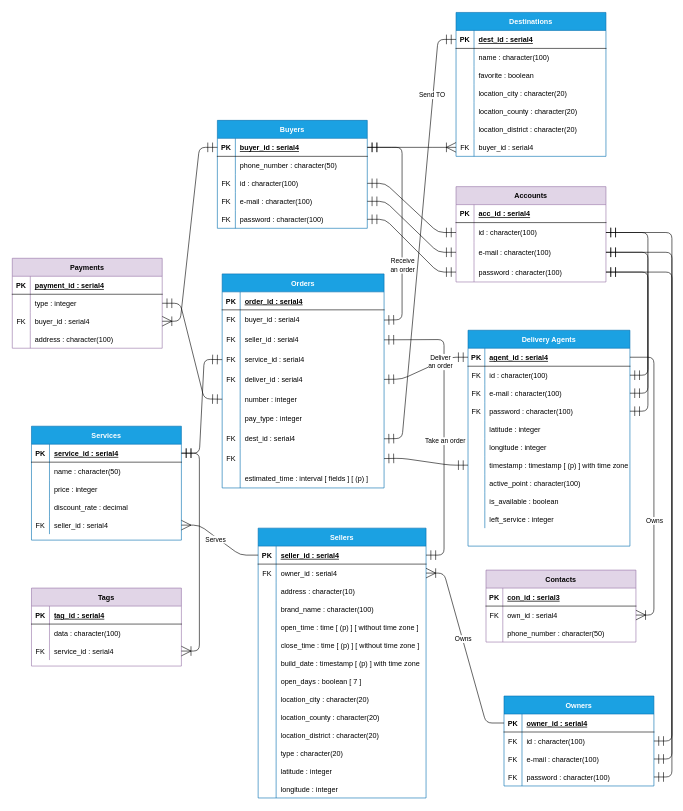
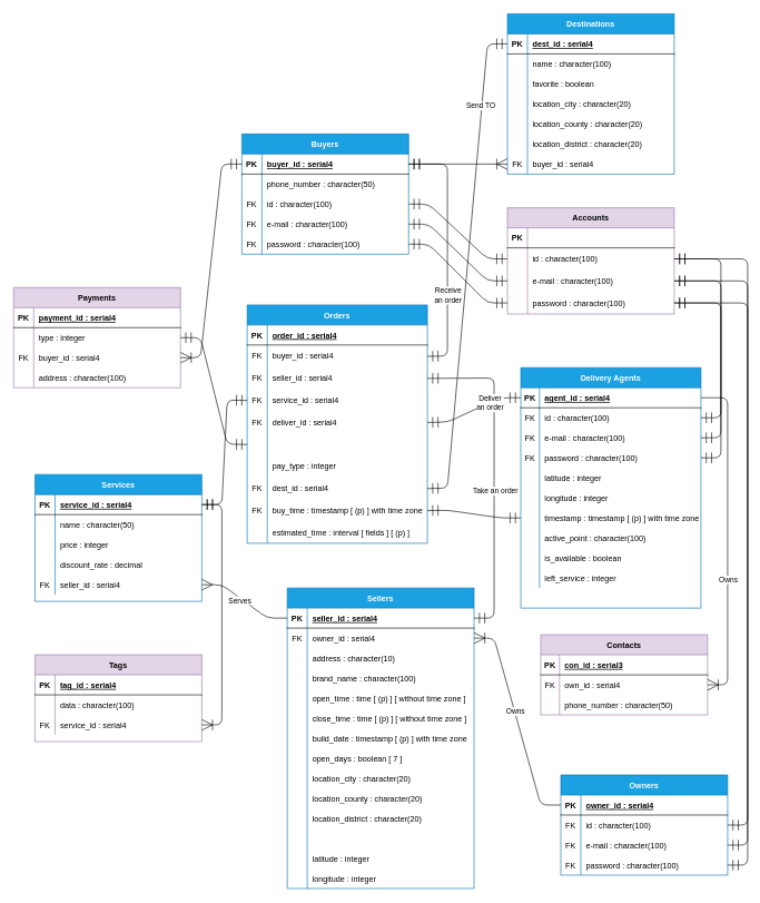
- <mxCell id="206" value="acc_id : serial4" style="shape=partialRectangle;overflow=hidden;connectable=0;fillColor=none;top=0;left=0;bottom=0;right=0;align=left;spacingLeft=6;fontStyle=5;" parent="204" vertex="1"><mxGeometry x="30" width="220" height="30" as="geometry"><mxRectangle width="220" height="30" as="alternateBounds" /></mxGeometry></mxCell>
- <mxCell id="190" value="number : integer" style="shape=partialRectangle;overflow=hidden;connectable=0;fillColor=none;top=0;left=0;bottom=0;right=0;align=left;spacingLeft=6;" parent="188" vertex="1"><mxGeometry x="30" width="240" height="33" as="geometry"><mxRectangle width="240" height="33" as="alternateBounds" /></mxGeometry></mxCell>
+ <mxCell id="199" value="buy_time : timestamp [ (p) ] with time zone" style="shape=partialRectangle;overflow=hidden;connectable=0;fillColor=none;top=0;left=0;bottom=0;right=0;align=left;spacingLeft=6;" vertex="1" parent="197"><mxGeometry x="30" width="240" height="33" as="geometry"><mxRectangle width="240" height="33" as="alternateBounds" /></mxGeometry></mxCell>
- <mxCell id="67" value="type : character(20)" style="shape=partialRectangle;overflow=hidden;connectable=0;fillColor=none;top=0;left=0;bottom=0;right=0;align=left;spacingLeft=6;" parent="65" vertex="1"><mxGeometry x="30" width="250" height="30" as="geometry"><mxRectangle width="250" height="30" as="alternateBounds" /></mxGeometry></mxCell>
